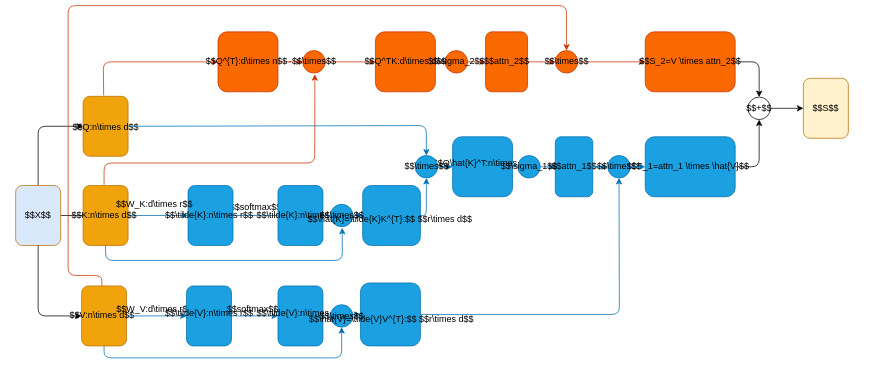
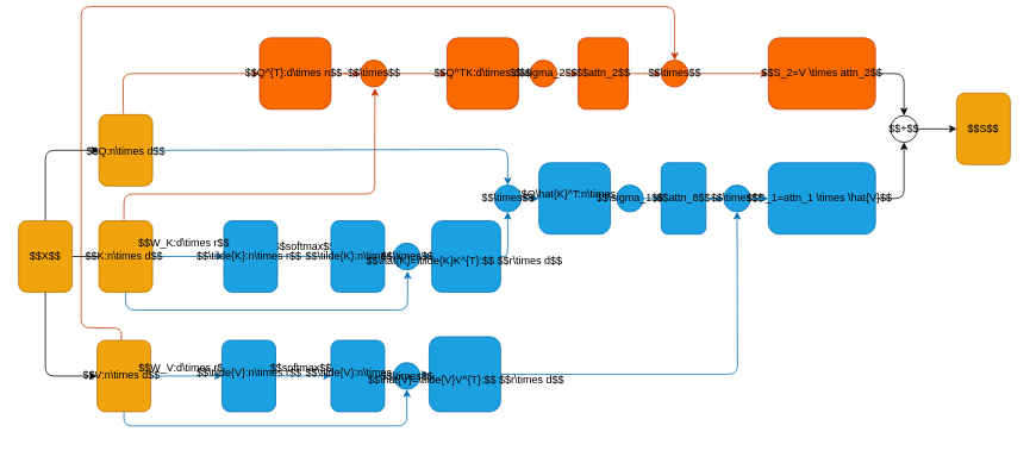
- <mxCell id="59" value="$$S$$" style="whiteSpace=wrap;html=1;fillColor=#fff2cc;strokeColor=#BD7000;fontColor=#000000;rounded=1;" vertex="1" parent="7"><mxGeometry x="1051" y="57" width="60" height="80" as="geometry" /></mxCell>
+ <mxCell id="59" value="$$S$$" style="whiteSpace=wrap;html=1;fillColor=#f0a30a;strokeColor=#BD7000;fontColor=#000000;rounded=1;" vertex="1" parent="7"><mxGeometry x="1051" y="57" width="60" height="80" as="geometry" /></mxCell>
- <mxCell id="24" value="$$attn_1$$" style="text;html=1;align=center;verticalAlign=middle;resizable=0;points=[];autosize=1;strokeColor=none;rounded=1;" vertex="1" parent="7"><mxGeometry x="700" y="164" width="90" height="20" as="geometry" /></mxCell>
+ <mxCell id="24" value="$$attn_8$$" style="text;html=1;align=center;verticalAlign=middle;resizable=0;points=[];autosize=1;strokeColor=none;rounded=1;" vertex="1" parent="7"><mxGeometry x="700" y="164" width="90" height="20" as="geometry" /></mxCell>
- <mxCell id="12" value="$$X$$" style="whiteSpace=wrap;html=1;fillColor=#dae8fc;strokeColor=#BD7000;fontColor=#000000;rounded=1;" vertex="1" parent="7"><mxGeometry y="200" width="60" height="80" as="geometry" /></mxCell>
+ <mxCell id="12" value="$$X$$" style="whiteSpace=wrap;html=1;fillColor=#f0a30a;strokeColor=#BD7000;fontColor=#000000;rounded=1;" vertex="1" parent="7"><mxGeometry y="200" width="60" height="80" as="geometry" /></mxCell>
